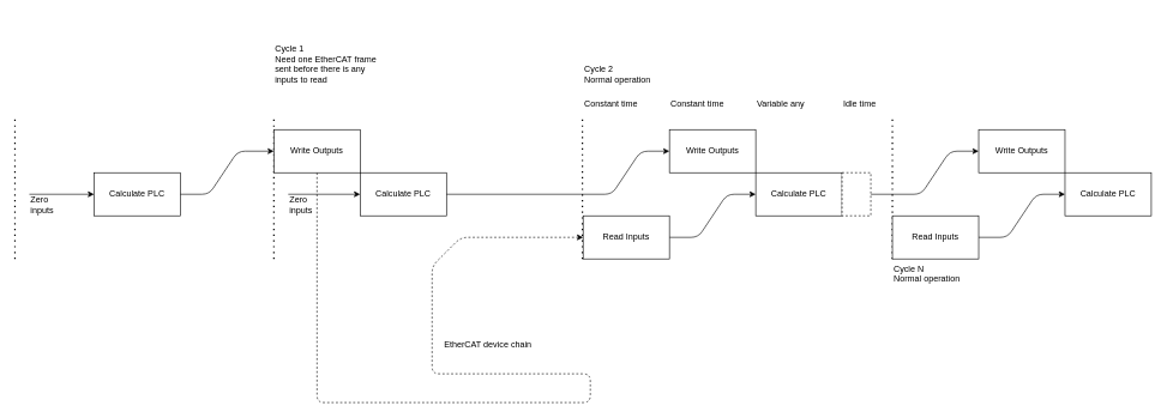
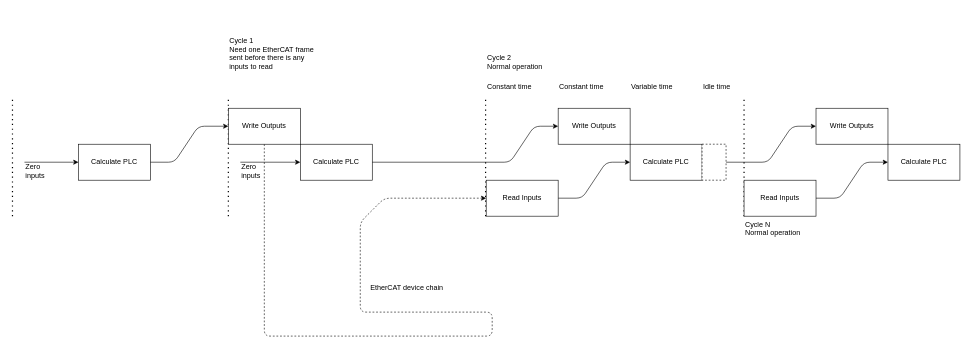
- <mxCell id="18" value="Variable any" style="text;html=1;strokeColor=none;fillColor=none;align=left;verticalAlign=top;whiteSpace=wrap;rounded=0;dashed=1;" vertex="1" parent="1"><mxGeometry x="1050" y="130" width="120" height="30" as="geometry" /></mxCell>
+ <mxCell id="18" value="Variable time" style="text;html=1;strokeColor=none;fillColor=none;align=left;verticalAlign=top;whiteSpace=wrap;rounded=0;dashed=1;" vertex="1" parent="1"><mxGeometry x="1050" y="130" width="120" height="30" as="geometry" /></mxCell>
